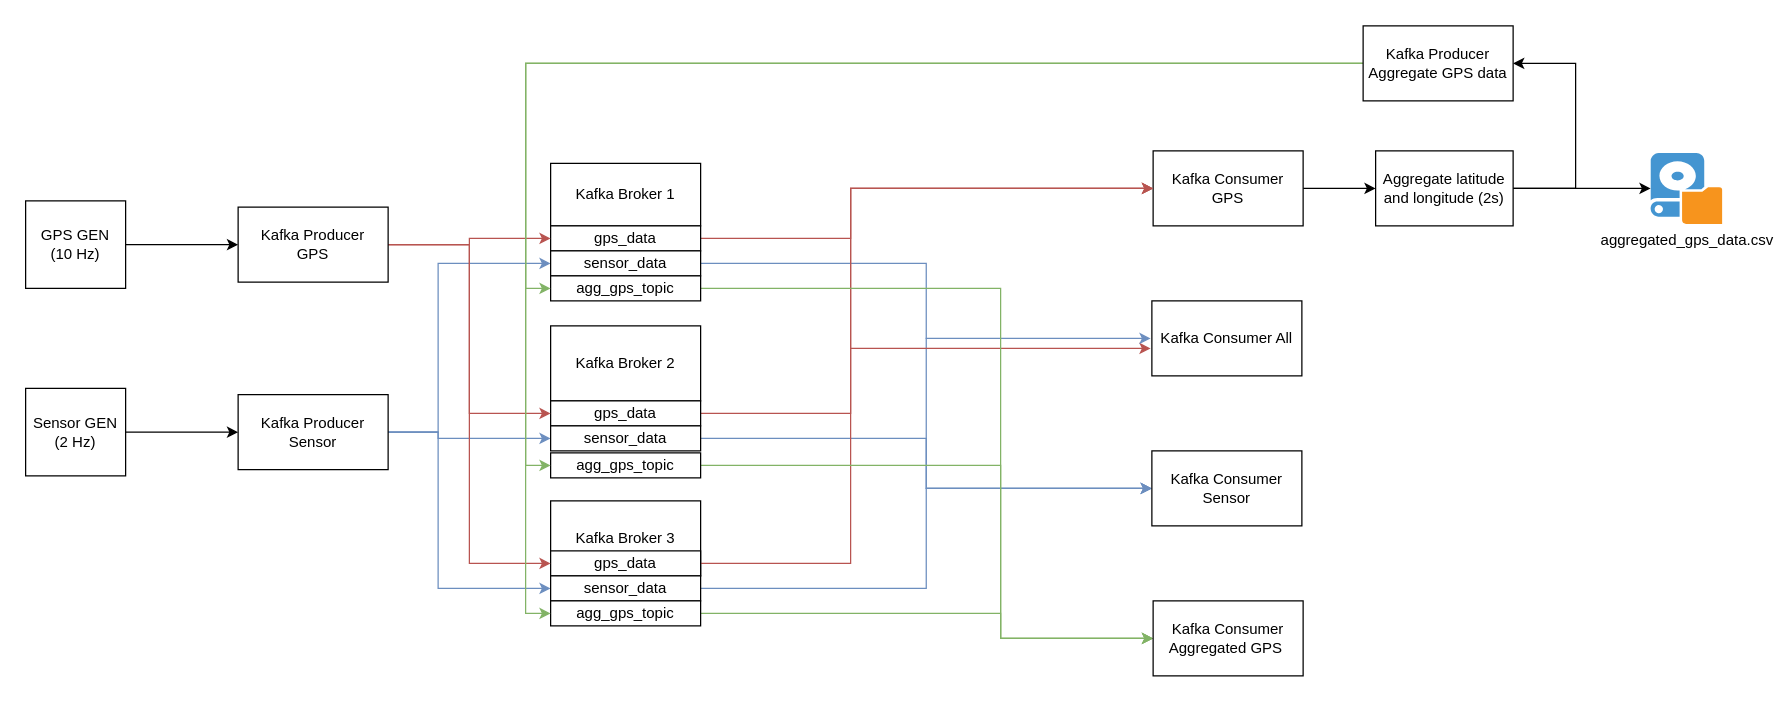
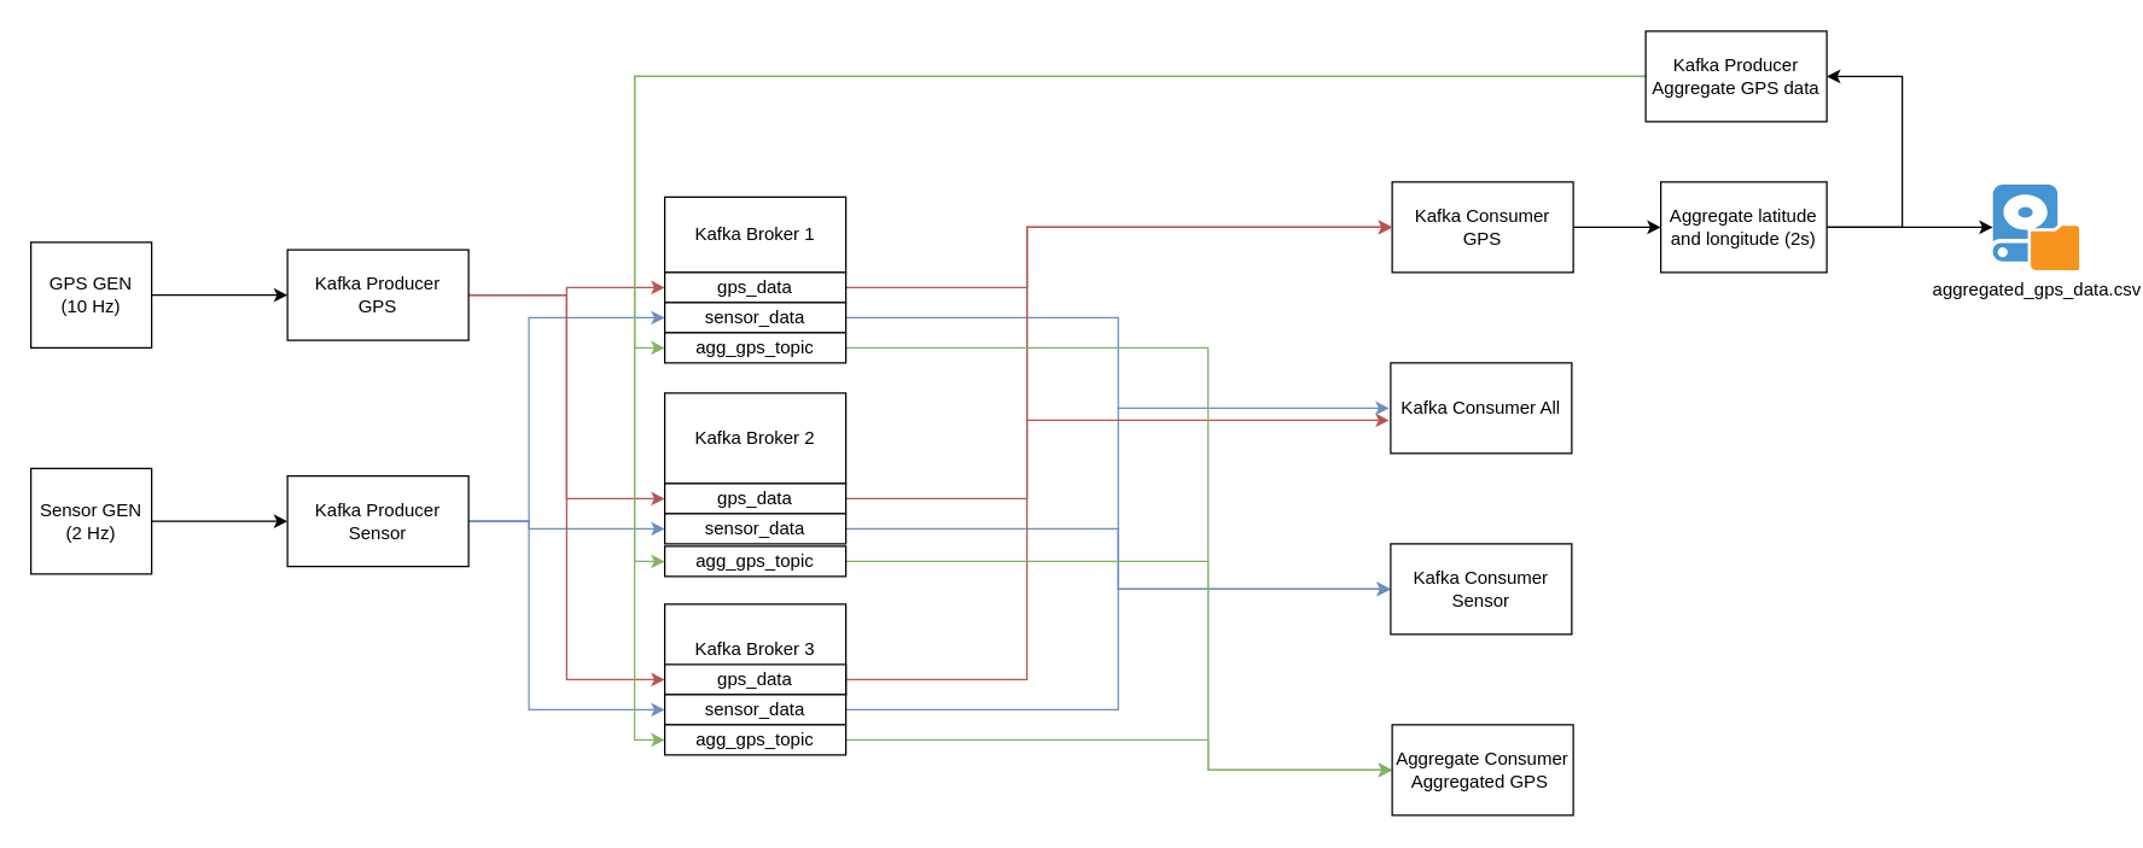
- <mxCell id="49" value="Kafka Consumer Aggregated GPS&amp;nbsp;" style="rounded=0;whiteSpace=wrap;html=1;" vertex="1" parent="1"><mxGeometry x="922" y="480" width="120" height="60" as="geometry" /></mxCell>
+ <mxCell id="49" value="Aggregate Consumer Aggregated GPS&amp;nbsp;" style="rounded=0;whiteSpace=wrap;html=1;" vertex="1" parent="1"><mxGeometry x="922" y="480" width="120" height="60" as="geometry" /></mxCell>
